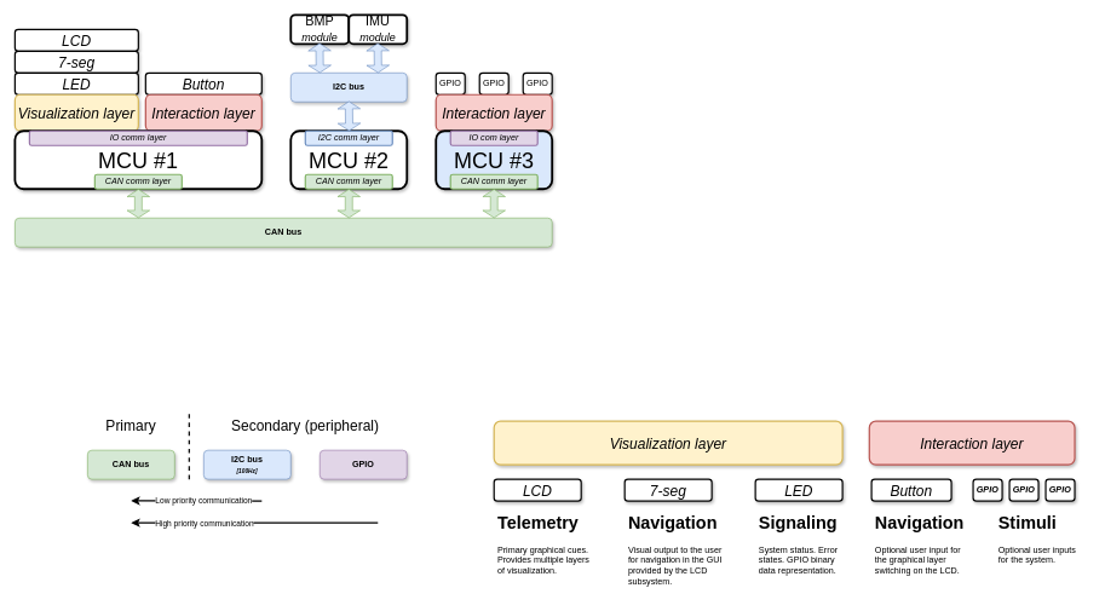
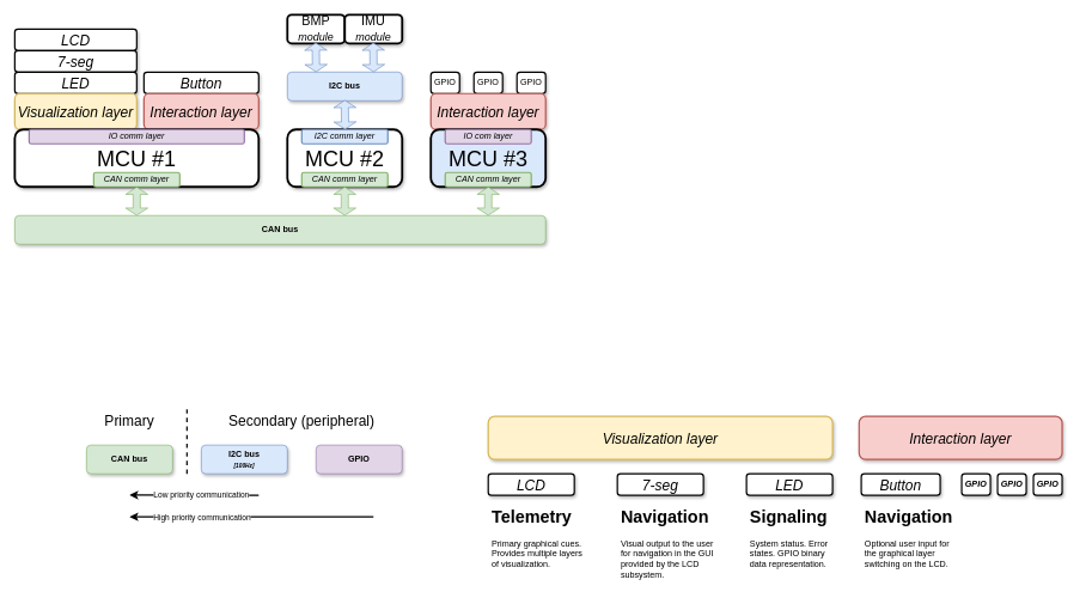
- <mxCell id="52" value="&lt;h1&gt;Stimuli&lt;/h1&gt;&lt;p&gt;Optional user inputs for the system.&lt;/p&gt;" style="text;html=1;strokeColor=none;fillColor=none;spacing=5;spacingTop=-20;whiteSpace=wrap;overflow=hidden;rounded=0;" vertex="1" parent="1"><mxGeometry x="1370" y="700" width="130" height="100" as="geometry" /></mxCell>
